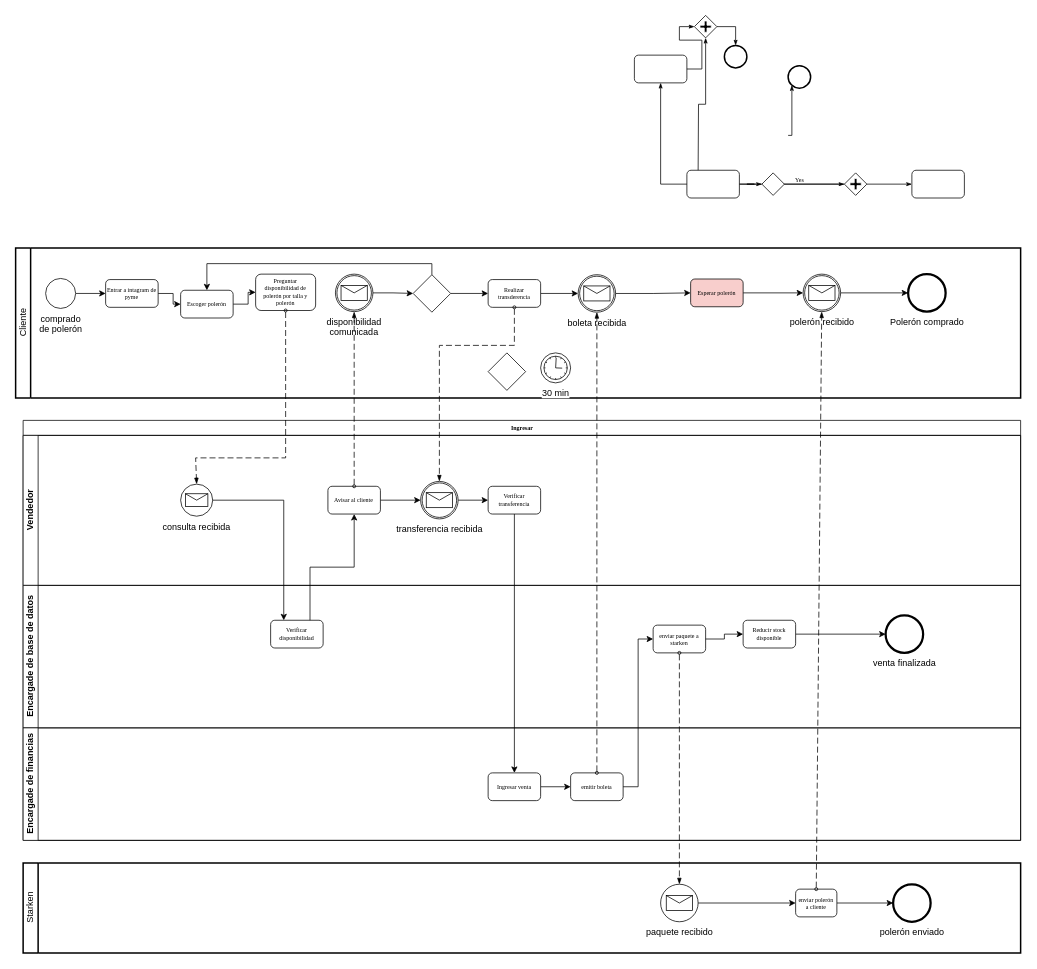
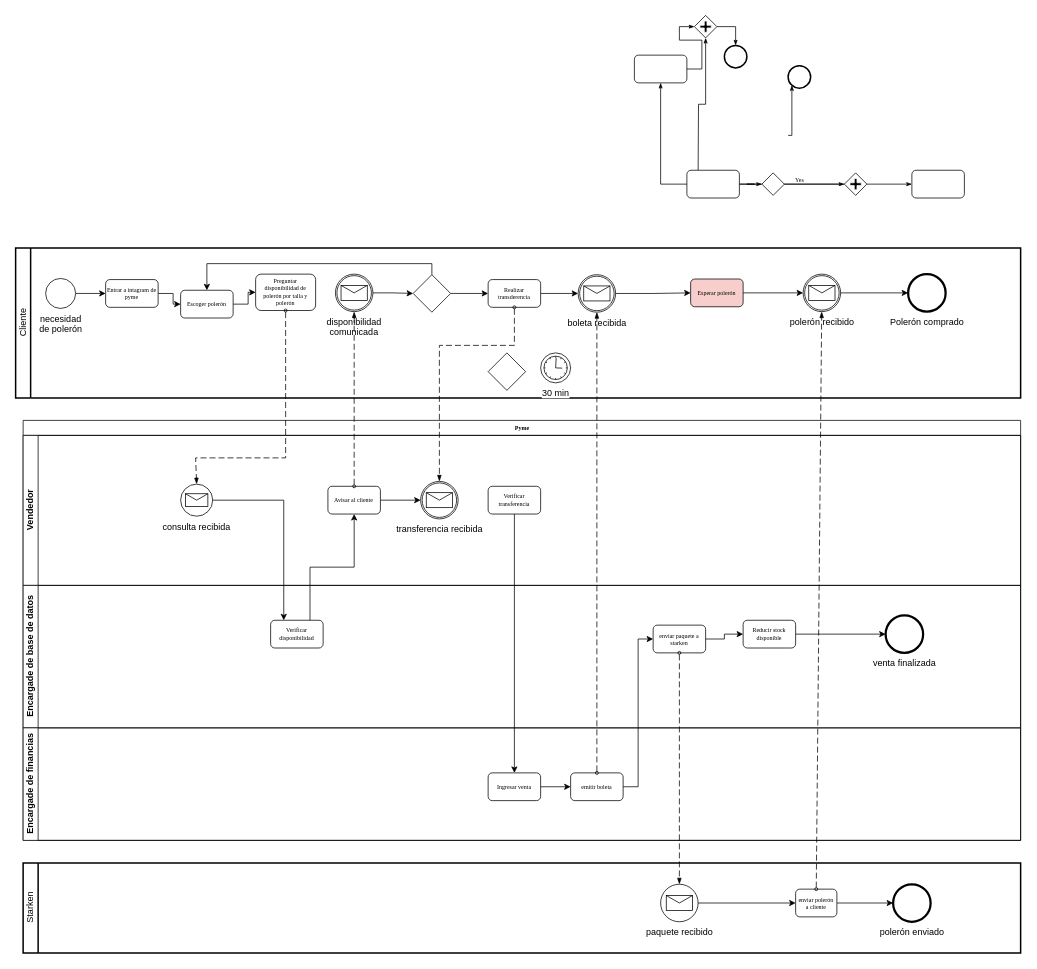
- <mxCell id="46" value="comprado &lt;br&gt;de polerón" style="points=[[0.145,0.145,0],[0.5,0,0],[0.855,0.145,0],[1,0.5,0],[0.855,0.855,0],[0.5,1,0],[0.145,0.855,0],[0,0.5,0]];shape=mxgraph.bpmn.event;html=1;verticalLabelPosition=bottom;labelBackgroundColor=#ffffff;verticalAlign=top;align=center;perimeter=ellipsePerimeter;outlineConnect=0;aspect=fixed;outline=standard;symbol=general;" vertex="1" parent="39"><mxGeometry x="40" y="40.75" width="40" height="40" as="geometry" /></mxCell>
+ <mxCell id="46" value="necesidad &lt;br&gt;de polerón" style="points=[[0.145,0.145,0],[0.5,0,0],[0.855,0.145,0],[1,0.5,0],[0.855,0.855,0],[0.5,1,0],[0.145,0.855,0],[0,0.5,0]];shape=mxgraph.bpmn.event;html=1;verticalLabelPosition=bottom;labelBackgroundColor=#ffffff;verticalAlign=top;align=center;perimeter=ellipsePerimeter;outlineConnect=0;aspect=fixed;outline=standard;symbol=general;" vertex="1" parent="39"><mxGeometry x="40" y="40.75" width="40" height="40" as="geometry" /></mxCell>
- <mxCell id="2" value="Ingresar" style="swimlane;html=1;childLayout=stackLayout;horizontal=1;startSize=20;horizontalStack=0;rounded=0;shadow=0;labelBackgroundColor=none;strokeWidth=1;fontFamily=Verdana;fontSize=8;align=center;" parent="1" vertex="1"><mxGeometry x="30" y="560" width="1330" height="560" as="geometry"><mxRectangle x="170" y="80" width="60" height="20" as="alternateBounds" /></mxGeometry></mxCell>
+ <mxCell id="2" value="Pyme" style="swimlane;html=1;childLayout=stackLayout;horizontal=1;startSize=20;horizontalStack=0;rounded=0;shadow=0;labelBackgroundColor=none;strokeWidth=1;fontFamily=Verdana;fontSize=8;align=center;" parent="1" vertex="1"><mxGeometry x="30" y="560" width="1330" height="560" as="geometry"><mxRectangle x="170" y="80" width="60" height="20" as="alternateBounds" /></mxGeometry></mxCell>
- <mxCell id="8" style="edgeStyle=orthogonalEdgeStyle;rounded=0;orthogonalLoop=1;jettySize=auto;html=1;entryX=0;entryY=0.5;entryDx=0;entryDy=0;" edge="1" parent="3" source="9" target="6"><mxGeometry relative="1" as="geometry" /></mxCell>
